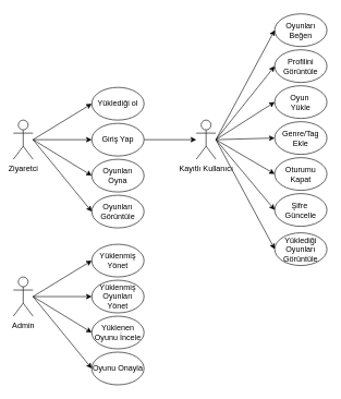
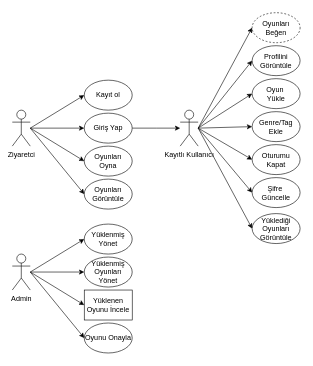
- <mxCell id="12" value="Oyunları&lt;div&gt;Beğen&lt;/div&gt;" style="ellipse;whiteSpace=wrap;html=1;" vertex="1" parent="1"><mxGeometry x="420" y="20.5" width="80" height="50" as="geometry" /></mxCell>
+ <mxCell id="12" value="Oyunları&lt;div&gt;Beğen&lt;/div&gt;" style="ellipse;whiteSpace=wrap;html=1;dashed=1;" vertex="1" parent="1"><mxGeometry x="420" y="20.5" width="80" height="50" as="geometry" /></mxCell>
- <mxCell id="5" value="Yüklediği ol" style="ellipse;whiteSpace=wrap;html=1;" vertex="1" parent="1"><mxGeometry x="140" y="133" width="80" height="50" as="geometry" /></mxCell>
+ <mxCell id="5" value="Kayıt ol" style="ellipse;whiteSpace=wrap;html=1;" vertex="1" parent="1"><mxGeometry x="140" y="133" width="80" height="50" as="geometry" /></mxCell>
- <mxCell id="27" value="Yüklenen Oyunu İncele" style="ellipse;whiteSpace=wrap;html=1;" vertex="1" parent="1"><mxGeometry x="140" y="483" width="80" height="50" as="geometry" /></mxCell>
+ <mxCell id="27" value="Yüklenen Oyunu İncele" style="whiteSpace=wrap;html=1;rounded=0;" vertex="1" parent="1"><mxGeometry x="140" y="483" width="80" height="50" as="geometry" /></mxCell>
